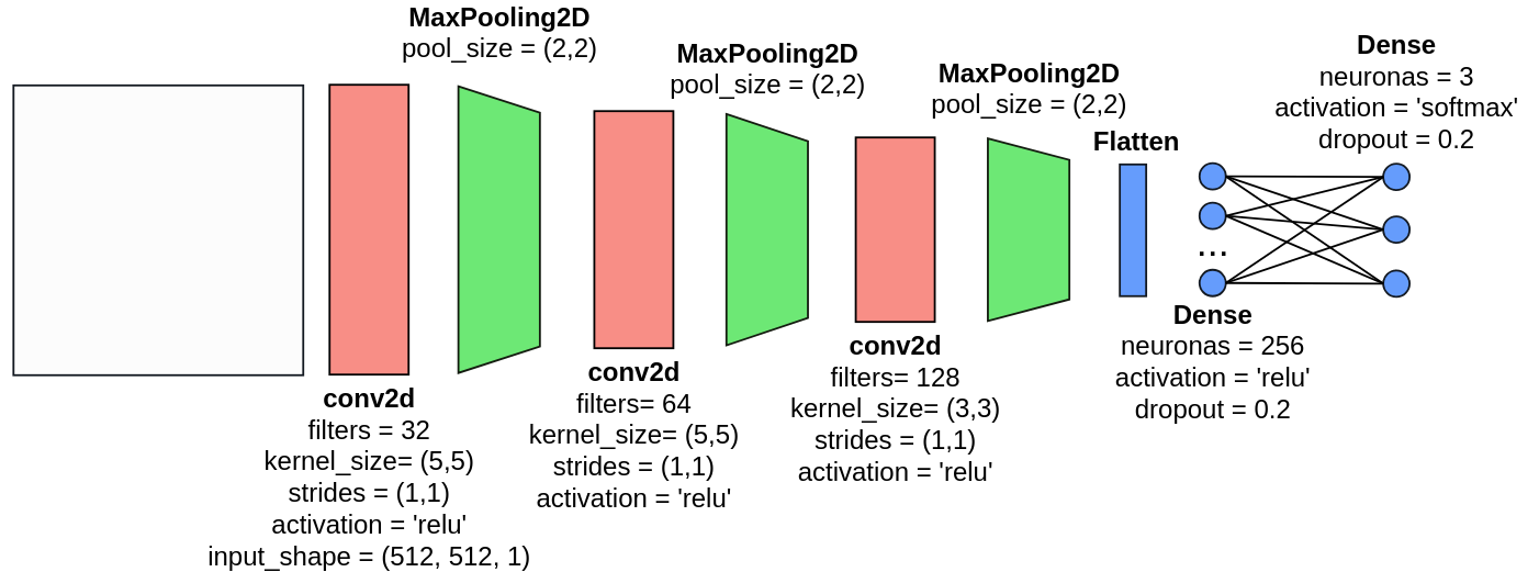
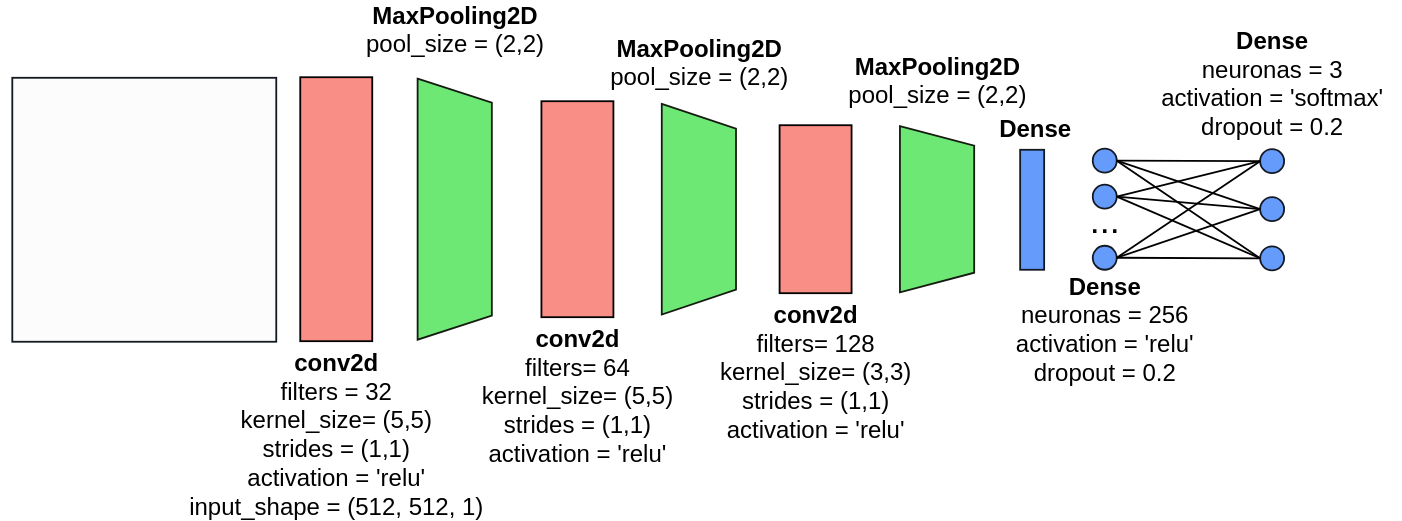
- <mxCell id="19" value="&lt;font style=&quot;font-size: 40px&quot;&gt;&lt;b&gt;Flatten&lt;/b&gt;&lt;br&gt;&lt;/font&gt;" style="text;html=1;align=center;verticalAlign=middle;resizable=0;points=[];autosize=1;" vertex="1" parent="1"><mxGeometry x="1650" y="195" width="150" height="30" as="geometry" /></mxCell>
+ <mxCell id="19" value="&lt;font style=&quot;font-size: 40px&quot;&gt;&lt;b&gt;Dense&lt;/b&gt;&lt;br&gt;&lt;/font&gt;" style="text;html=1;align=center;verticalAlign=middle;resizable=0;points=[];autosize=1;" vertex="1" parent="1"><mxGeometry x="1650" y="195" width="150" height="30" as="geometry" /></mxCell>
